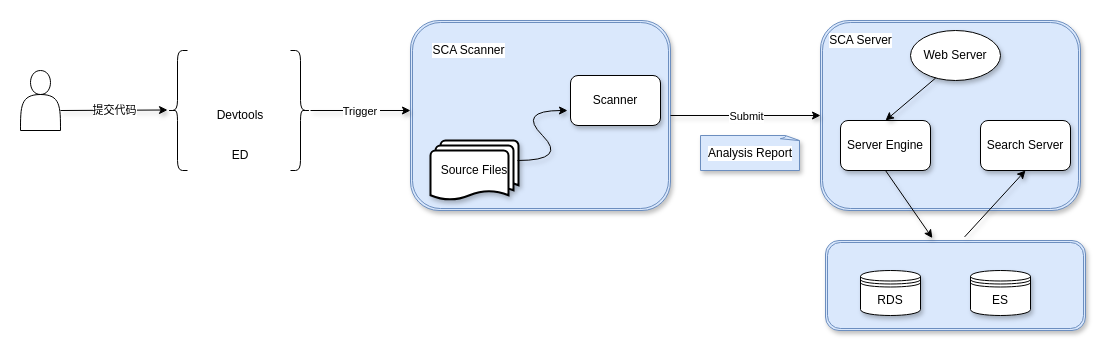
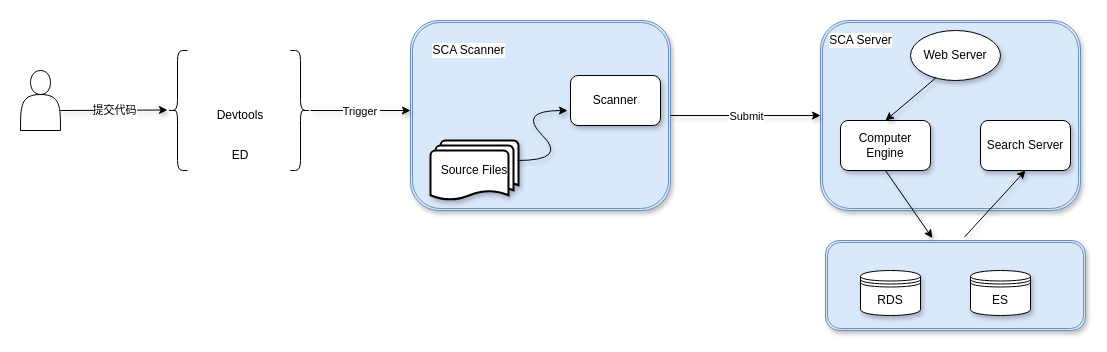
- <mxCell id="6" value="Server Engine" style="rounded=1;whiteSpace=wrap;html=1;labelBackgroundColor=default;shadow=1;" parent="1" vertex="1"><mxGeometry x="840" y="120" width="90" height="50" as="geometry" /></mxCell>
+ <mxCell id="6" value="Computer Engine" style="rounded=1;whiteSpace=wrap;html=1;labelBackgroundColor=default;shadow=1;" parent="1" vertex="1"><mxGeometry x="840" y="120" width="90" height="50" as="geometry" /></mxCell>
- <mxCell id="10" value="&lt;meta charset=&quot;utf-8&quot;&gt;&lt;span style=&quot;color: rgb(0, 0, 0); font-family: helvetica; font-size: 12px; font-style: normal; font-weight: 400; letter-spacing: normal; text-align: center; text-indent: 0px; text-transform: none; word-spacing: 0px; display: inline; float: none;&quot;&gt;Analysis Report&lt;/span&gt;" style="whiteSpace=wrap;html=1;shape=mxgraph.basic.document;labelBackgroundColor=default;fillColor=#dae8fc;strokeColor=#6c8ebf;shadow=1;" parent="1" vertex="1"><mxGeometry x="700" y="135" width="100" height="35" as="geometry" /></mxCell>
